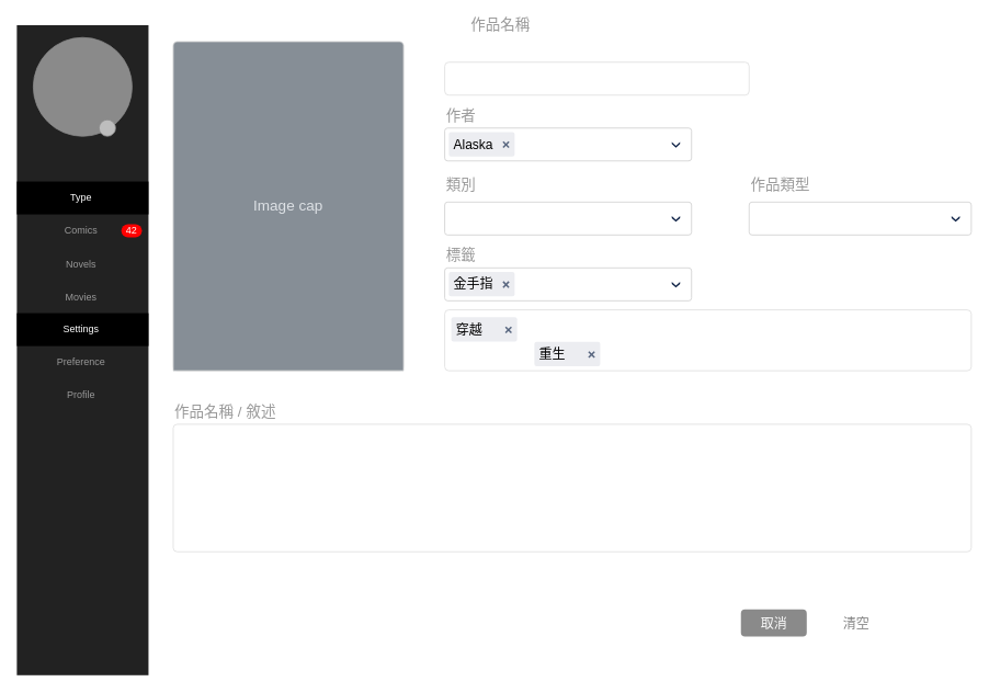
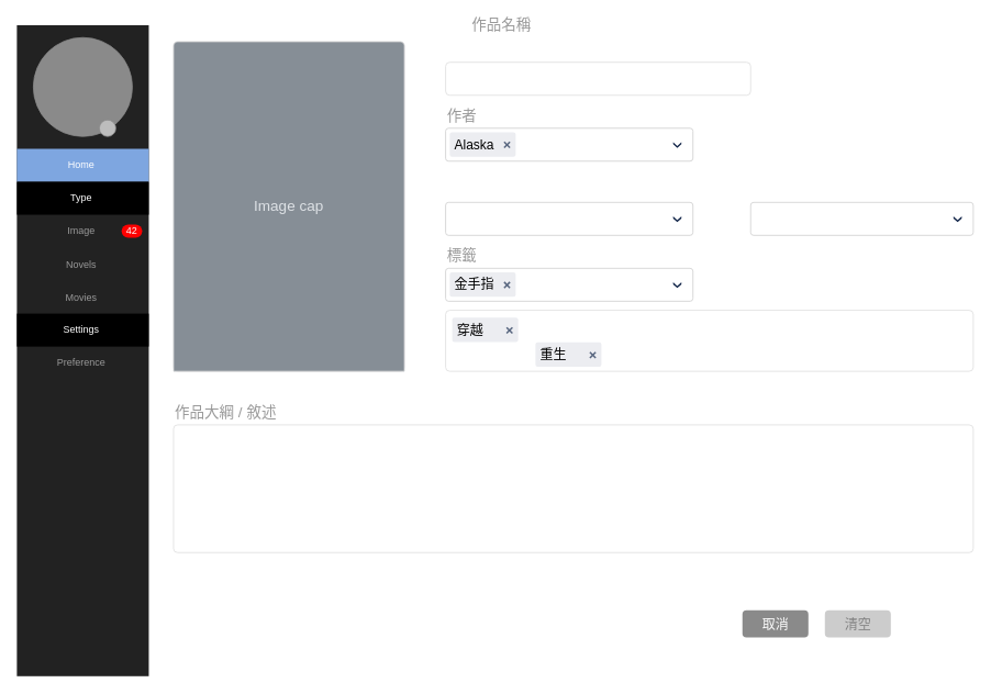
+ <mxCell id="4" value="&lt;span style=&quot;white-space: pre&quot;&gt;&#09;&lt;/span&gt;Home" style="html=1;shadow=0;dashed=0;shape=mxgraph.bootstrap.rect;fillColor=#7EA6E0;strokeColor=none;fontColor=#ffffff;spacingRight=30;whiteSpace=wrap;align=center;" parent="1" vertex="1"><mxGeometry x="20" y="180" width="160" height="40" as="geometry" /></mxCell>
- <mxCell id="19" value="類別" style="text;html=1;strokeColor=none;fillColor=none;align=left;verticalAlign=middle;whiteSpace=wrap;rounded=0;labelBackgroundColor=none;fontSize=18;fontColor=#999999;" parent="1" vertex="1"><mxGeometry x="540" y="215" width="90" height="20" as="geometry" /></mxCell>
- <mxCell id="36" value="作品類型" style="text;html=1;strokeColor=none;fillColor=none;align=left;verticalAlign=middle;whiteSpace=wrap;rounded=0;labelBackgroundColor=none;fontSize=18;fontColor=#999999;" parent="1" vertex="1"><mxGeometry x="910" y="215" width="90" height="20" as="geometry" /></mxCell>
- <mxCell id="5" value="&lt;span style=&quot;white-space: pre&quot;&gt;&#09;&lt;/span&gt;Comics" style="html=1;shadow=0;dashed=0;fillColor=none;strokeColor=none;shape=mxgraph.bootstrap.rect;fontColor=#999999;spacingRight=30;whiteSpace=wrap;align=center;labelBackgroundColor=none;" parent="1" vertex="1"><mxGeometry x="20" y="260" width="160" height="40" as="geometry" /></mxCell>
+ <mxCell id="5" value="&lt;span style=&quot;white-space: pre&quot;&gt;&#09;&lt;/span&gt;Image" style="html=1;shadow=0;dashed=0;fillColor=none;strokeColor=none;shape=mxgraph.bootstrap.rect;fontColor=#999999;spacingRight=30;whiteSpace=wrap;align=center;labelBackgroundColor=none;" parent="1" vertex="1"><mxGeometry x="20" y="260" width="160" height="40" as="geometry" /></mxCell>
- <mxCell id="14" value="&lt;span style=&quot;white-space: pre&quot;&gt;&#09;&lt;/span&gt;Profile" style="html=1;shadow=0;dashed=0;shape=mxgraph.bootstrap.rect;fillColor=none;strokeColor=none;fontColor=#999999;spacingRight=30;whiteSpace=wrap;align=center;" parent="1" vertex="1"><mxGeometry x="20" y="460" width="160" height="40" as="geometry" /></mxCell>
- <mxCell id="40" value="作品名稱 / 敘述" style="text;html=1;strokeColor=none;fillColor=none;align=left;verticalAlign=middle;whiteSpace=wrap;rounded=0;labelBackgroundColor=none;fontSize=18;fontColor=#999999;" parent="1" vertex="1"><mxGeometry x="210" y="490" width="180" height="20" as="geometry" /></mxCell>
+ <mxCell id="40" value="作品大綱 / 敘述" style="text;html=1;strokeColor=none;fillColor=none;align=left;verticalAlign=middle;whiteSpace=wrap;rounded=0;labelBackgroundColor=none;fontSize=18;fontColor=#999999;" parent="1" vertex="1"><mxGeometry x="210" y="490" width="180" height="20" as="geometry" /></mxCell>
- <mxCell id="43" value="&lt;font color=&quot;#808080&quot;&gt;清空&lt;/font&gt;" style="rounded=1;fillColor=#ffffff;align=center;strokeColor=none;html=1;fontColor=#ffffff;fontSize=16;sketch=0;labelBackgroundColor=none;" parent="1" vertex="1"><mxGeometry x="1000" y="740" width="80" height="33" as="geometry" /></mxCell>
+ <mxCell id="43" value="&lt;font color=&quot;#808080&quot;&gt;清空&lt;/font&gt;" style="rounded=1;fillColor=#CCCCCC;align=center;strokeColor=none;html=1;fontColor=#ffffff;fontSize=16;sketch=0;labelBackgroundColor=none;" parent="1" vertex="1"><mxGeometry x="1000" y="740" width="80" height="33" as="geometry" /></mxCell>
